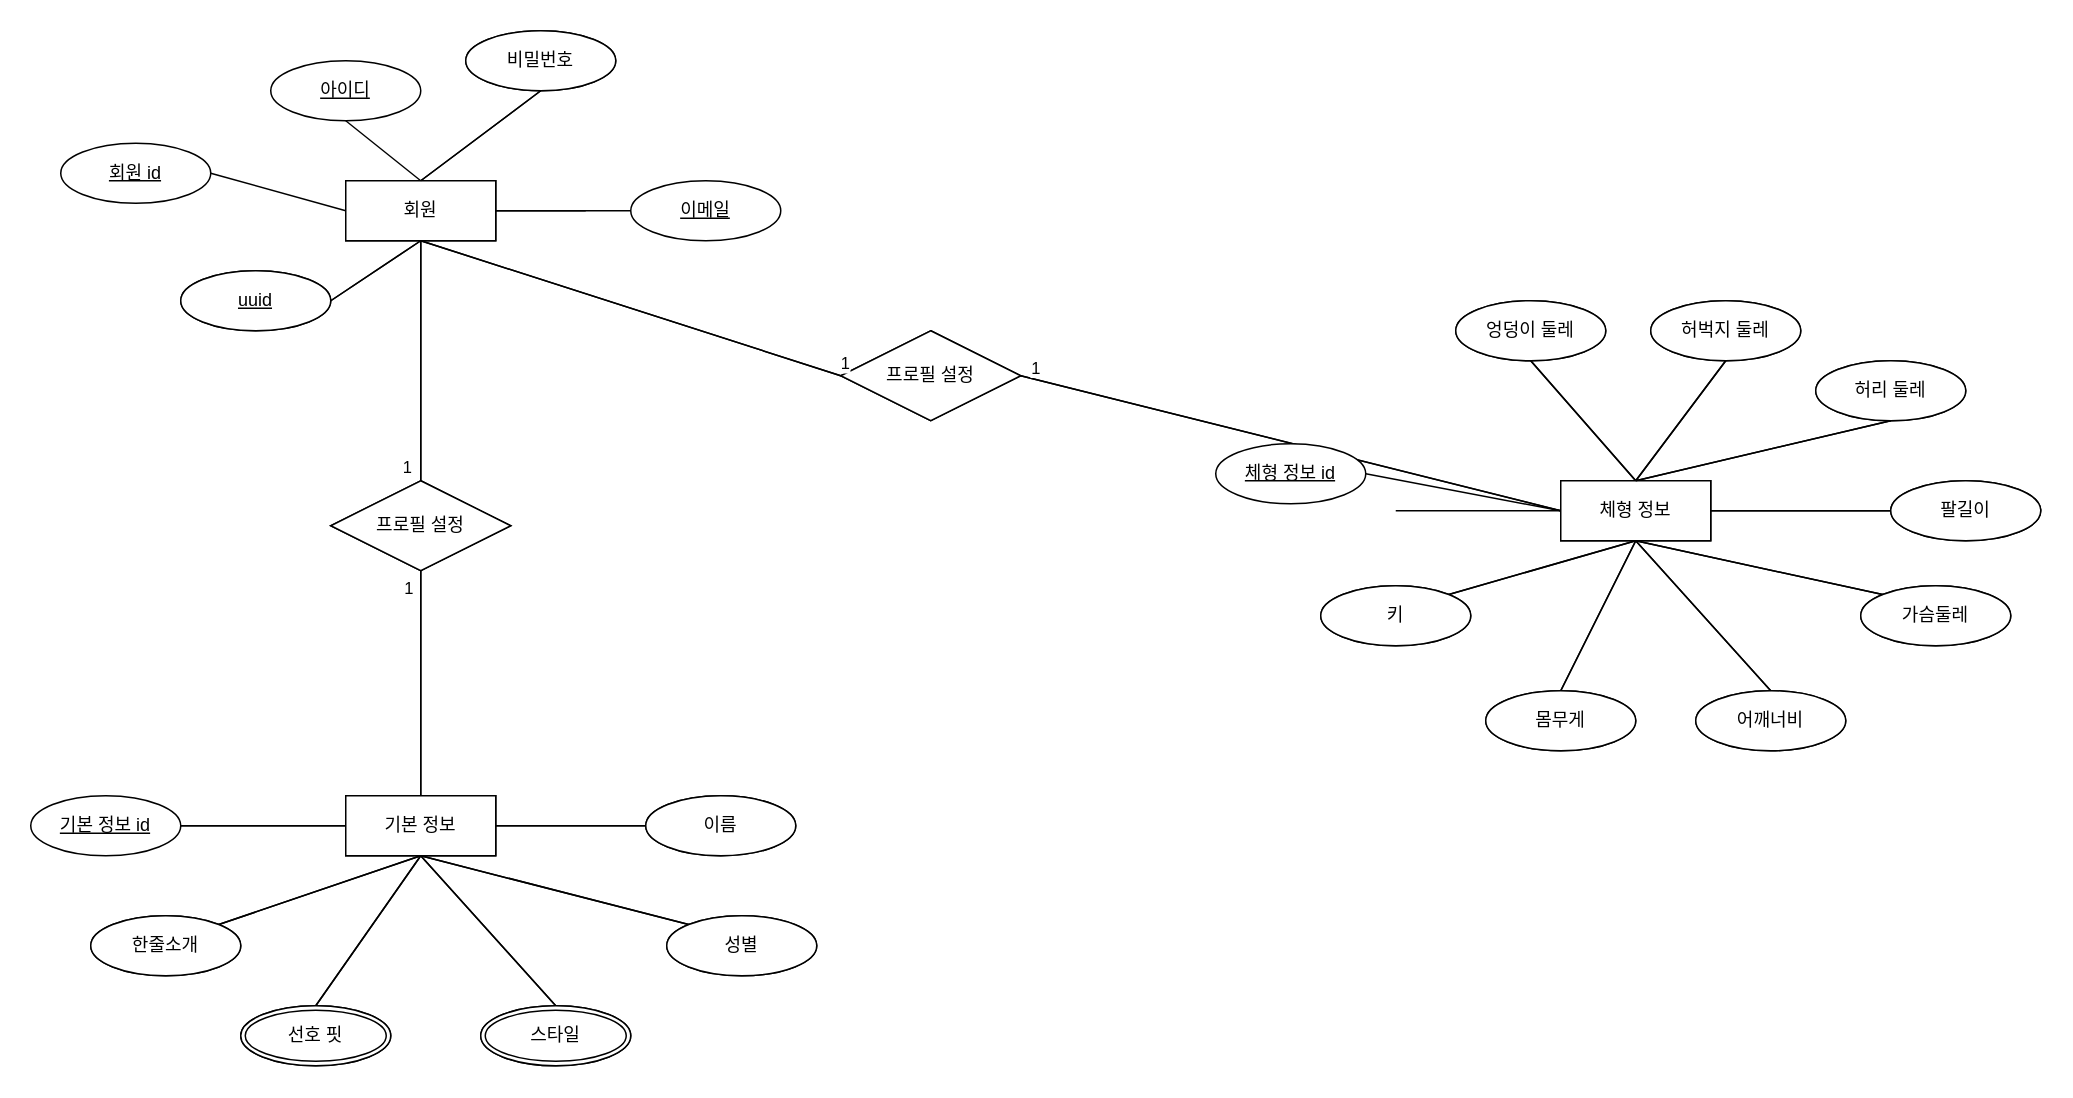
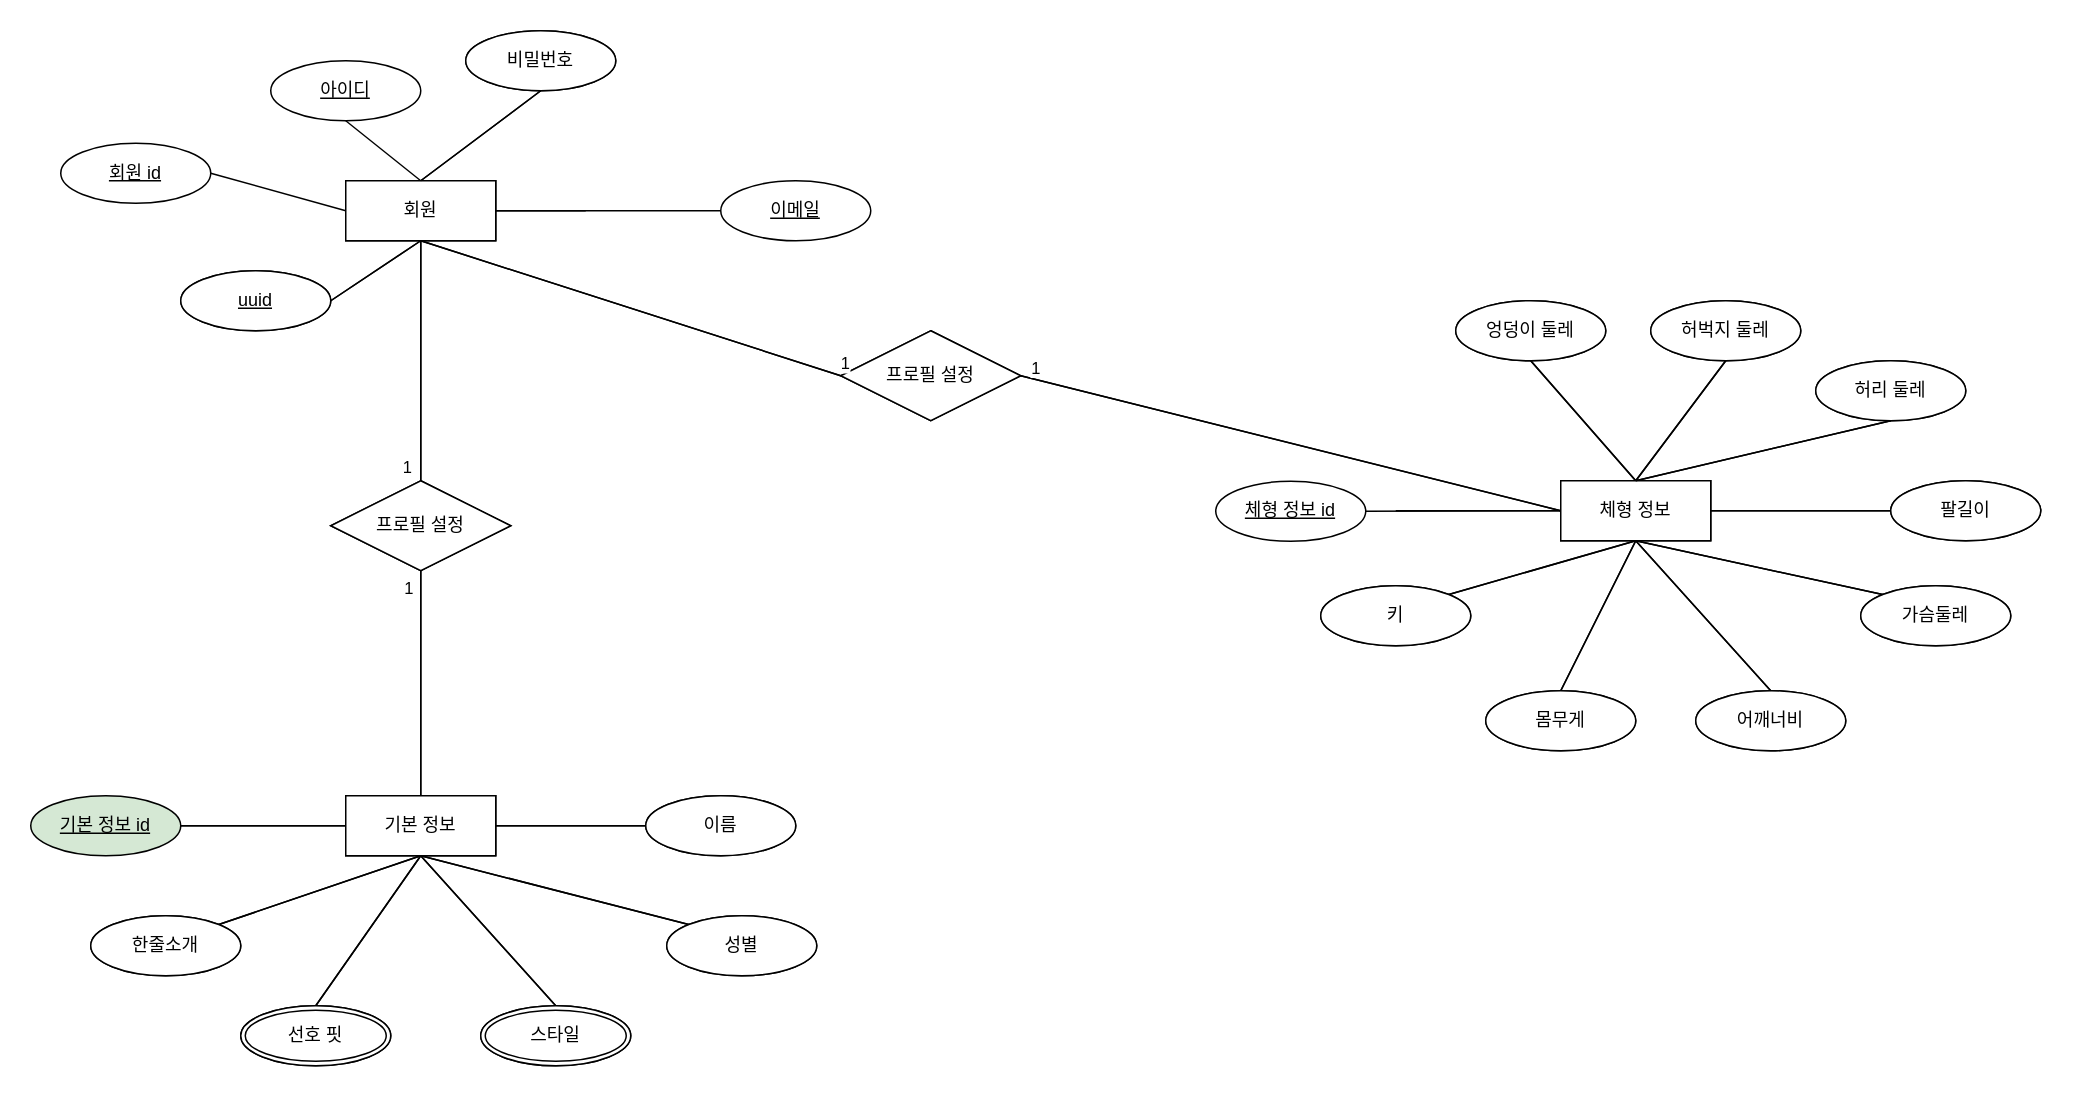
- <mxCell id="98" value="이메일" style="ellipse;whiteSpace=wrap;html=1;align=center;fontStyle=4;" parent="1" vertex="1"><mxGeometry x="420" y="120" width="100" height="40" as="geometry" /></mxCell>
+ <mxCell id="98" value="이메일" style="ellipse;whiteSpace=wrap;html=1;align=center;fontStyle=4;" parent="1" vertex="1"><mxGeometry x="480" y="120" width="100" height="40" as="geometry" /></mxCell>
- <mxCell id="100" value="체형 정보 id" style="ellipse;whiteSpace=wrap;html=1;align=center;fontStyle=4;" parent="1" vertex="1"><mxGeometry x="810" y="295.35" width="100" height="40" as="geometry" /></mxCell>
+ <mxCell id="100" value="체형 정보 id" style="ellipse;whiteSpace=wrap;html=1;align=center;fontStyle=4;" parent="1" vertex="1"><mxGeometry x="810" y="320.35" width="100" height="40" as="geometry" /></mxCell>
- <mxCell id="99" value="기본 정보 id" style="ellipse;whiteSpace=wrap;html=1;align=center;fontStyle=4;" parent="1" vertex="1"><mxGeometry x="20" y="530" width="100" height="40" as="geometry" /></mxCell>
+ <mxCell id="99" value="기본 정보 id" style="ellipse;whiteSpace=wrap;html=1;align=center;fontStyle=4;fillColor=#d5e8d4;" parent="1" vertex="1"><mxGeometry x="20" y="530" width="100" height="40" as="geometry" /></mxCell>
